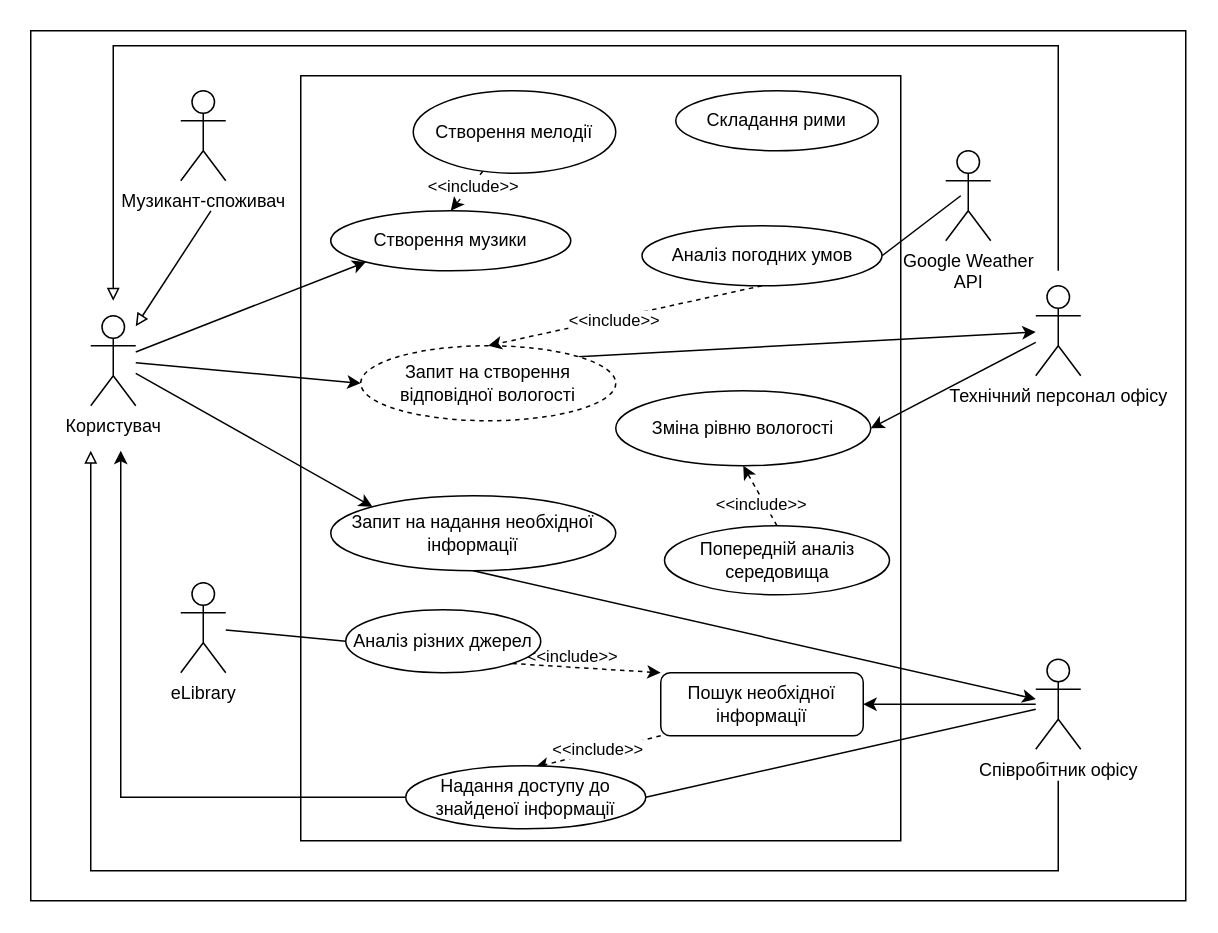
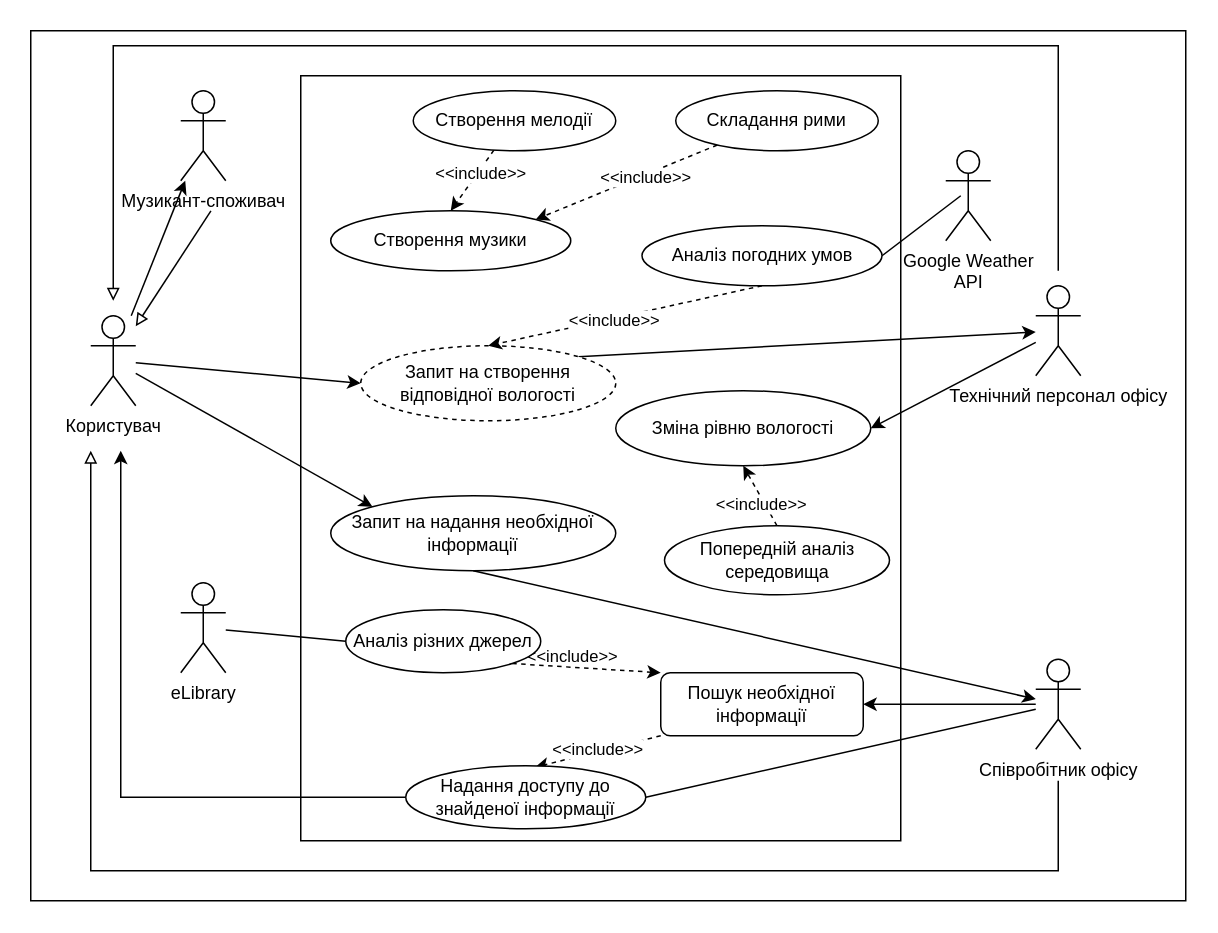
- <mxCell id="43" value="Створення мелодії&lt;span id=&quot;docs-internal-guid-c57abb48-7fff-8af7-19ce-6c347189a080&quot;&gt;&lt;/span&gt;" style="ellipse;whiteSpace=wrap;html=1;" parent="1" vertex="1"><mxGeometry x="275" y="60" width="135" height="55" as="geometry" /></mxCell>
+ <mxCell id="43" value="Створення мелодії&lt;span id=&quot;docs-internal-guid-c57abb48-7fff-8af7-19ce-6c347189a080&quot;&gt;&lt;/span&gt;" style="ellipse;whiteSpace=wrap;html=1;" parent="1" vertex="1"><mxGeometry x="275" y="60" width="135" height="40" as="geometry" /></mxCell>
+ <mxCell id="38" style="rounded=0;orthogonalLoop=1;jettySize=auto;html=1;entryX=1;entryY=0;entryDx=0;entryDy=0;dashed=1;" parent="1" source="40" target="37" edge="1"><mxGeometry relative="1" as="geometry" /></mxCell>
+ <mxCell id="39" value="&amp;lt;&amp;lt;include&amp;gt;&amp;gt;" style="edgeLabel;html=1;align=center;verticalAlign=middle;resizable=0;points=[];" parent="38" vertex="1" connectable="0"><mxGeometry x="-0.196" y="1" relative="1" as="geometry"><mxPoint as="offset" /></mxGeometry></mxCell>
- <mxCell id="6" style="rounded=0;orthogonalLoop=1;jettySize=auto;html=1;entryX=0;entryY=1;entryDx=0;entryDy=0;" parent="1" source="7" target="37" edge="1"><mxGeometry relative="1" as="geometry" /></mxCell>
+ <mxCell id="6" style="rounded=0;orthogonalLoop=1;jettySize=auto;html=1;" parent="1" source="7" target="45" edge="1"><mxGeometry relative="1" as="geometry" /></mxCell>
